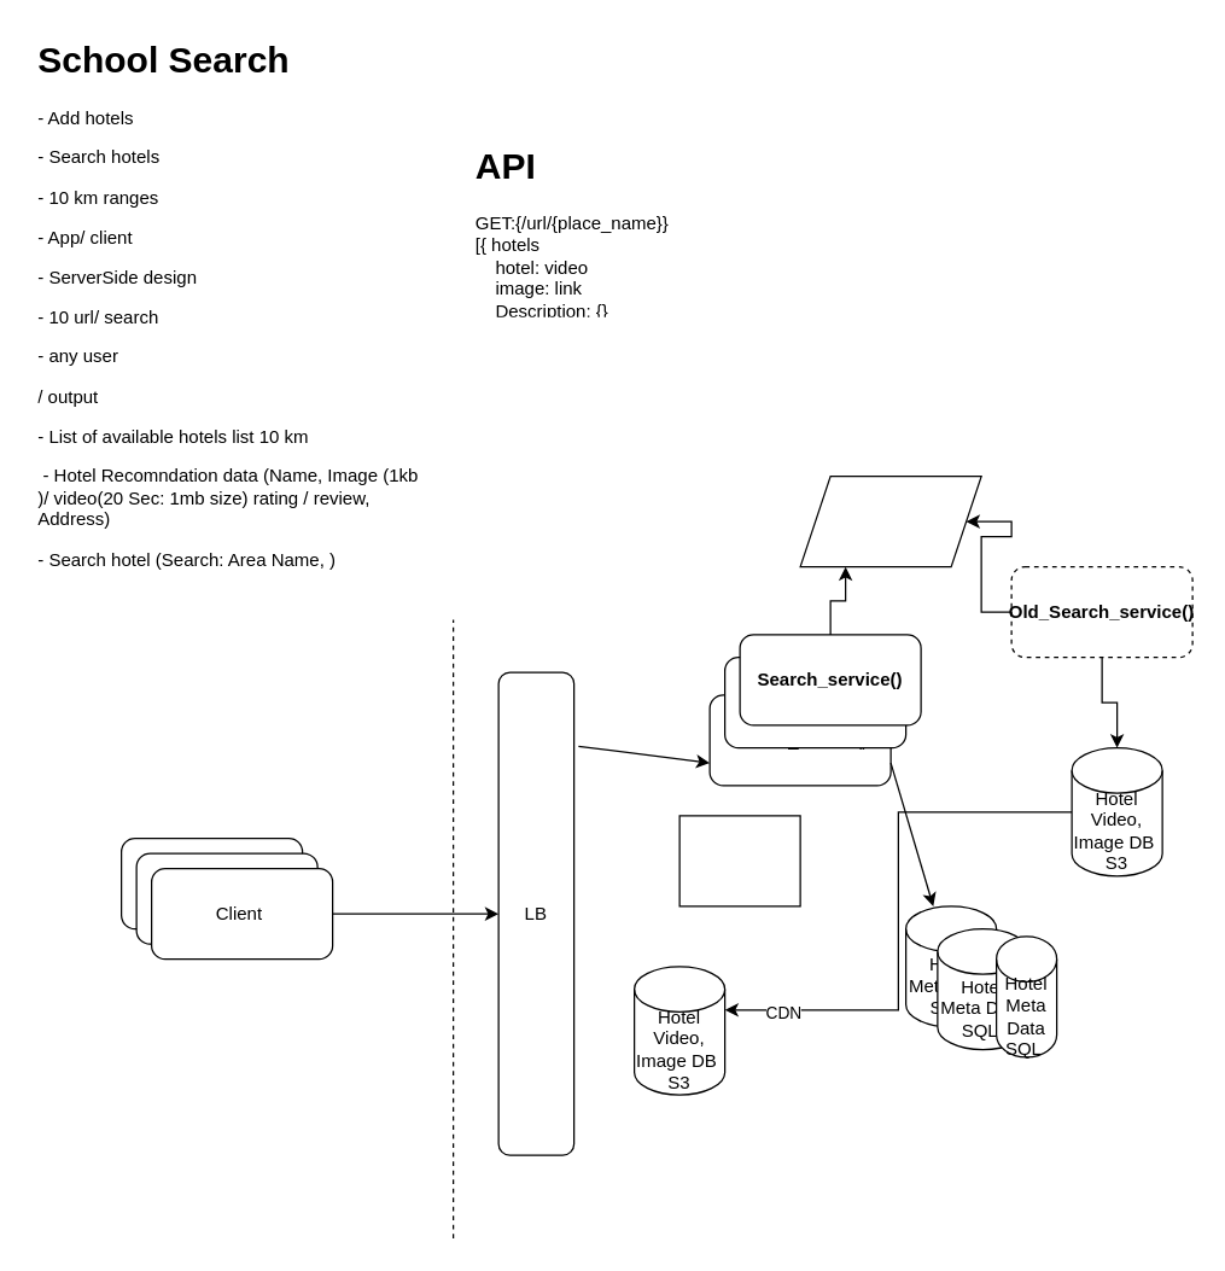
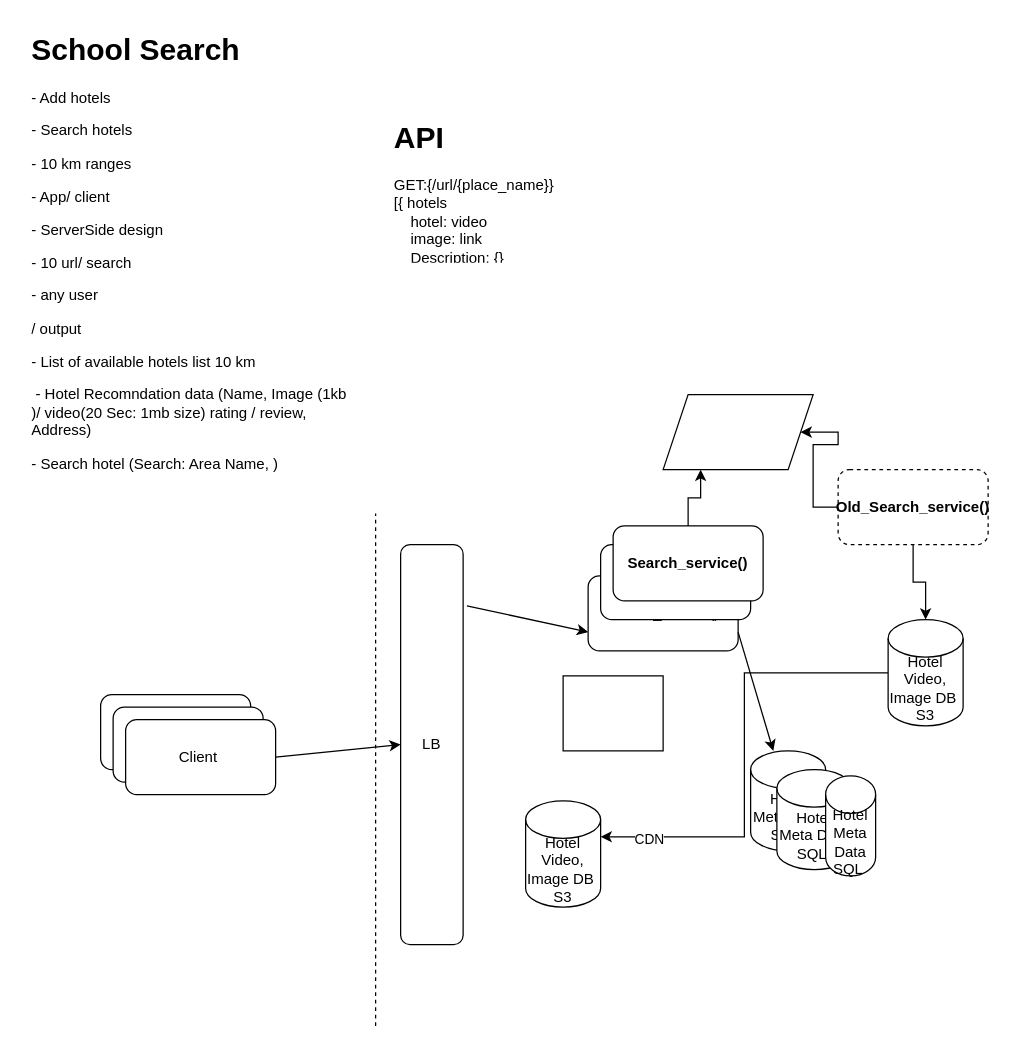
- <mxCell id="7" value="LB" style="rounded=1;whiteSpace=wrap;html=1;" vertex="1" parent="1"><mxGeometry x="330" y="445" width="50" height="320" as="geometry" /></mxCell>
+ <mxCell id="7" value="LB" style="rounded=1;whiteSpace=wrap;html=1;" vertex="1" parent="1"><mxGeometry x="320" y="435" width="50" height="320" as="geometry" /></mxCell>
